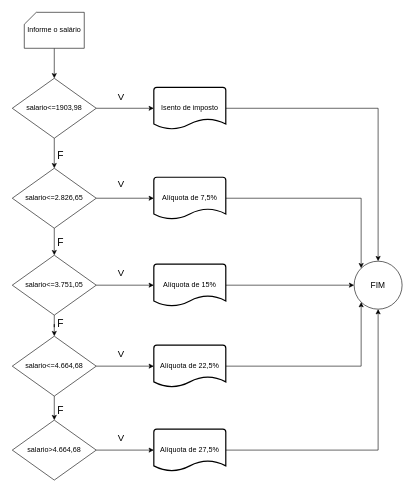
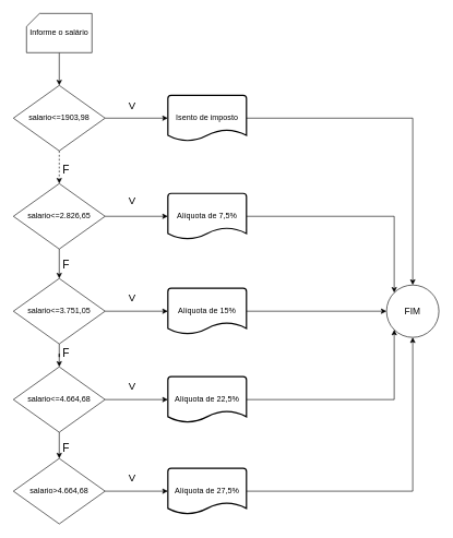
- <mxCell id="5" style="edgeStyle=orthogonalEdgeStyle;rounded=0;orthogonalLoop=1;jettySize=auto;html=1;exitX=0.5;exitY=1;exitDx=0;exitDy=0;entryX=0.5;entryY=0;entryDx=0;entryDy=0;fontSize=14;" edge="1" parent="1" source="6" target="12"><mxGeometry relative="1" as="geometry" /></mxCell>
+ <mxCell id="5" style="edgeStyle=orthogonalEdgeStyle;rounded=0;orthogonalLoop=1;jettySize=auto;html=1;exitX=0.5;exitY=1;exitDx=0;exitDy=0;entryX=0.5;entryY=0;entryDx=0;entryDy=0;fontSize=14;dashed=1;" edge="1" parent="1" source="6" target="12"><mxGeometry relative="1" as="geometry" /></mxCell>
